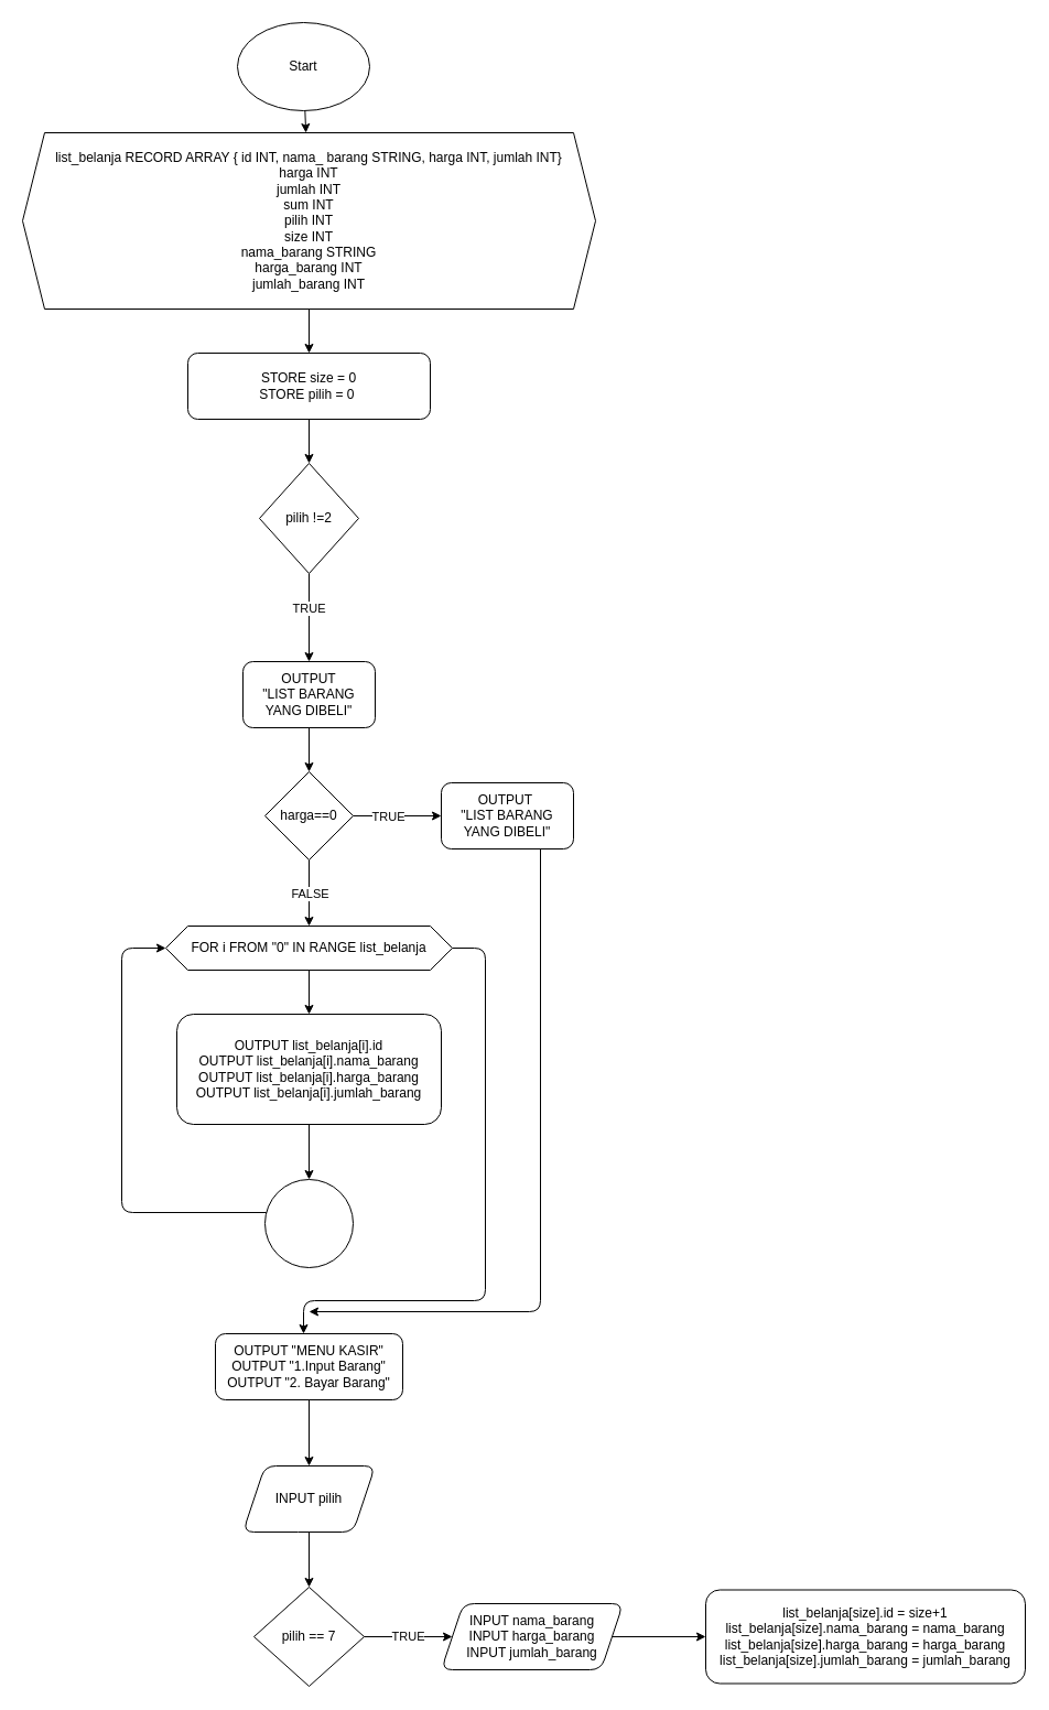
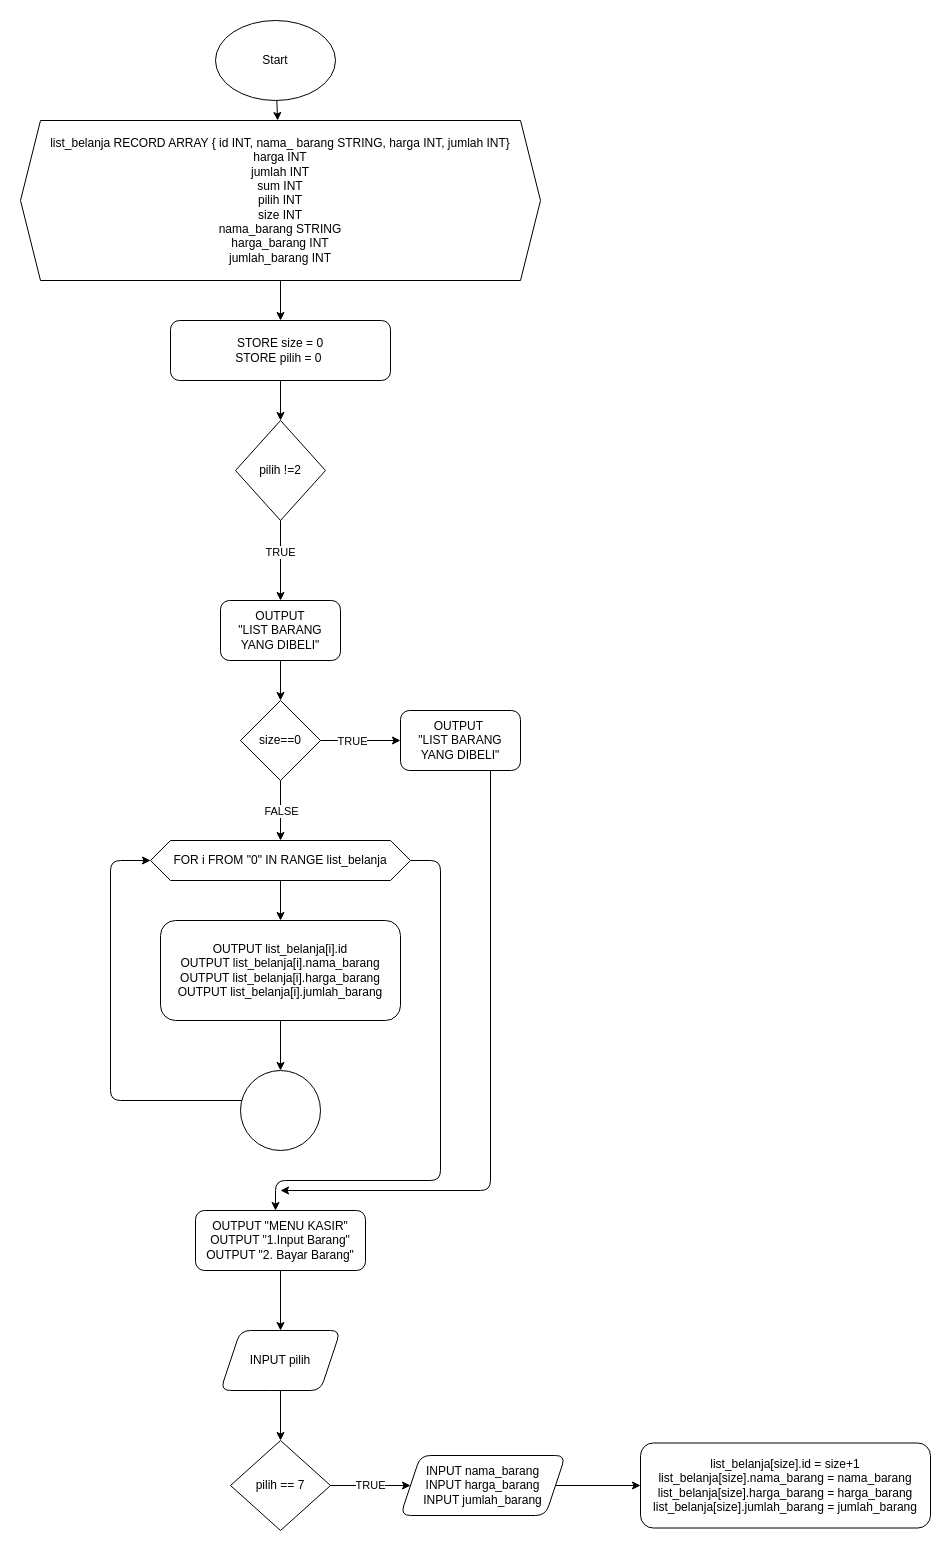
- <mxCell id="17" value="harga==0" style="rhombus;whiteSpace=wrap;html=1;fillColor=none;" vertex="1" parent="1"><mxGeometry x="240" y="700" width="80" height="80" as="geometry" /></mxCell>
+ <mxCell id="17" value="size==0" style="rhombus;whiteSpace=wrap;html=1;fillColor=none;" vertex="1" parent="1"><mxGeometry x="240" y="700" width="80" height="80" as="geometry" /></mxCell>
